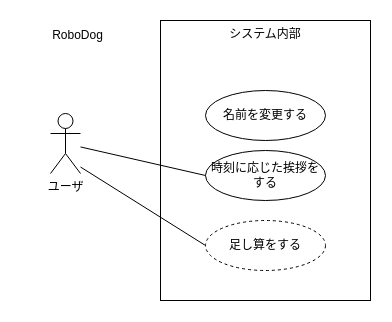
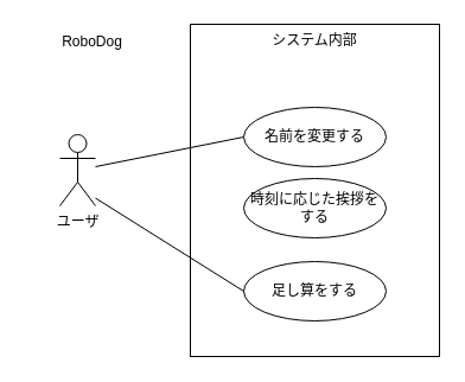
+ <mxCell id="5" value="" style="endArrow=none;html=1;rounded=0;entryX=0;entryY=0.5;entryDx=0;entryDy=0;" parent="1" source="3" target="6" edge="1"><mxGeometry width="50" height="50" relative="1" as="geometry"><mxPoint x="110" y="155" as="sourcePoint" /><mxPoint x="160" y="105" as="targetPoint" /></mxGeometry></mxCell>
- <mxCell id="8" value="" style="endArrow=none;html=1;rounded=0;entryX=0;entryY=0.5;entryDx=0;entryDy=0;" parent="1" source="3" target="7" edge="1"><mxGeometry width="50" height="50" relative="1" as="geometry"><mxPoint x="80" y="140" as="sourcePoint" /><mxPoint x="225" y="130" as="targetPoint" /></mxGeometry></mxCell>
- <mxCell id="9" value="足し算をする" style="ellipse;whiteSpace=wrap;html=1;dashed=1;" vertex="1" parent="1"><mxGeometry x="205" y="220" width="120" height="50" as="geometry" /></mxCell>
+ <mxCell id="9" value="足し算をする" style="ellipse;whiteSpace=wrap;html=1;" vertex="1" parent="1"><mxGeometry x="205" y="220" width="120" height="50" as="geometry" /></mxCell>
